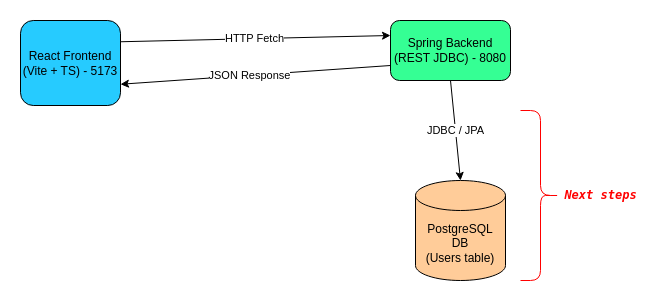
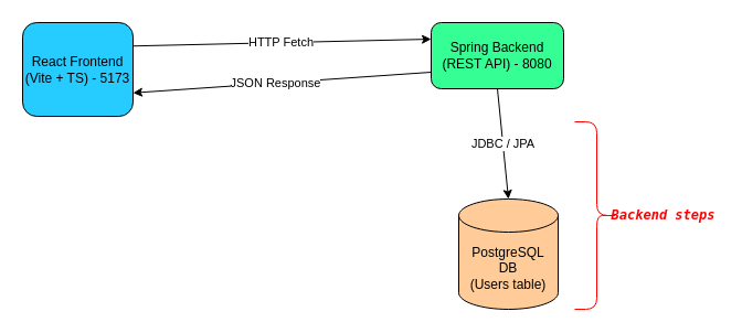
- <mxCell id="7" value="Spring Backend&lt;div&gt;(REST JDBC) - 8080&lt;/div&gt;" style="rounded=1;whiteSpace=wrap;html=1;fillColor=#35FF94;" vertex="1" parent="1"><mxGeometry x="390" y="20" width="120" height="60" as="geometry" /></mxCell>
+ <mxCell id="7" value="Spring Backend&lt;div&gt;(REST API) - 8080&lt;/div&gt;" style="rounded=1;whiteSpace=wrap;html=1;fillColor=#35FF94;" vertex="1" parent="1"><mxGeometry x="390" y="20" width="120" height="60" as="geometry" /></mxCell>
- <mxCell id="12" value="&lt;pre&gt;&lt;b&gt;&lt;i&gt;&lt;font color=&quot;#ff0000&quot;&gt;Next steps&lt;/font&gt;&lt;/i&gt;&lt;/b&gt;&lt;/pre&gt;" style="text;html=1;align=center;verticalAlign=middle;resizable=0;points=[];autosize=1;strokeColor=none;fillColor=none;" vertex="1" parent="1"><mxGeometry x="550" y="170" width="100" height="50" as="geometry" /></mxCell>
+ <mxCell id="12" value="&lt;pre&gt;&lt;b&gt;&lt;i&gt;&lt;font color=&quot;#ff0000&quot;&gt;Backend steps&lt;/font&gt;&lt;/i&gt;&lt;/b&gt;&lt;/pre&gt;" style="text;html=1;align=center;verticalAlign=middle;resizable=0;points=[];autosize=1;strokeColor=none;fillColor=none;" vertex="1" parent="1"><mxGeometry x="550" y="170" width="100" height="50" as="geometry" /></mxCell>
